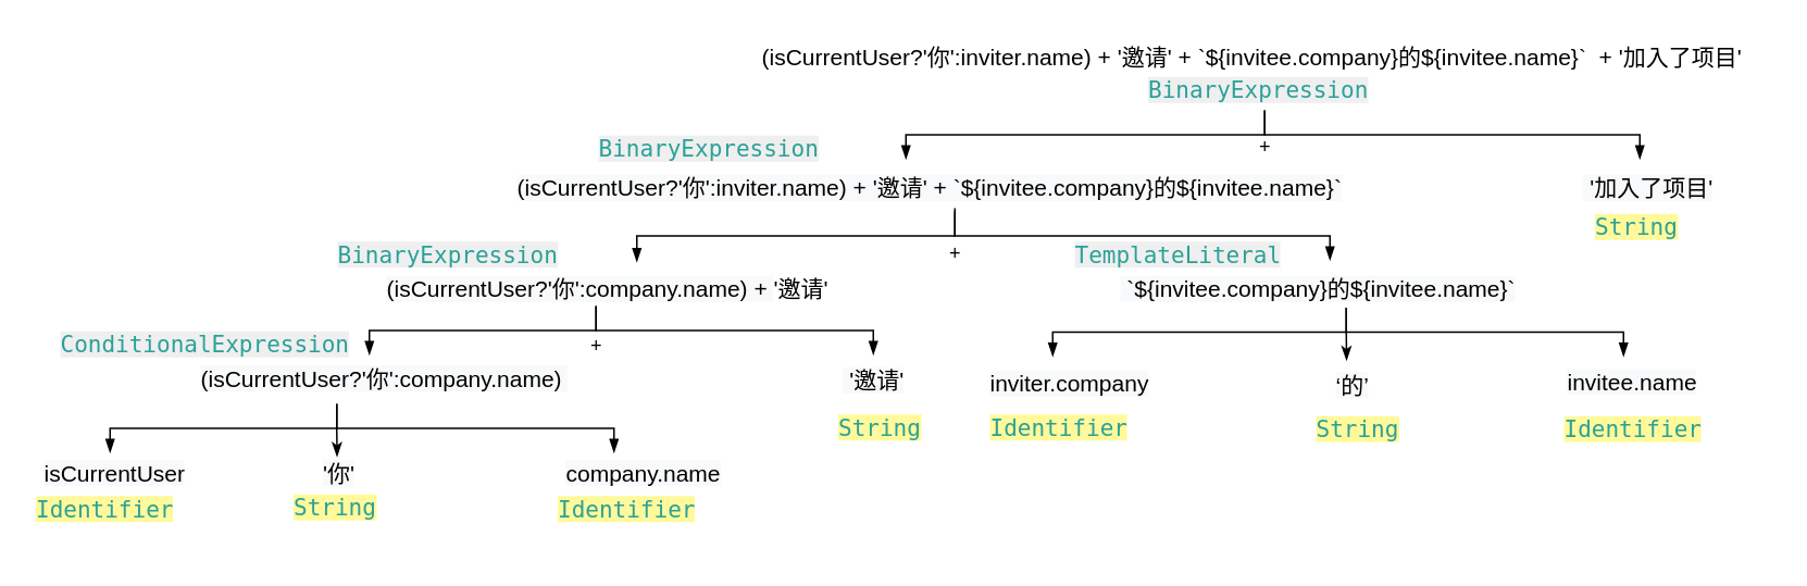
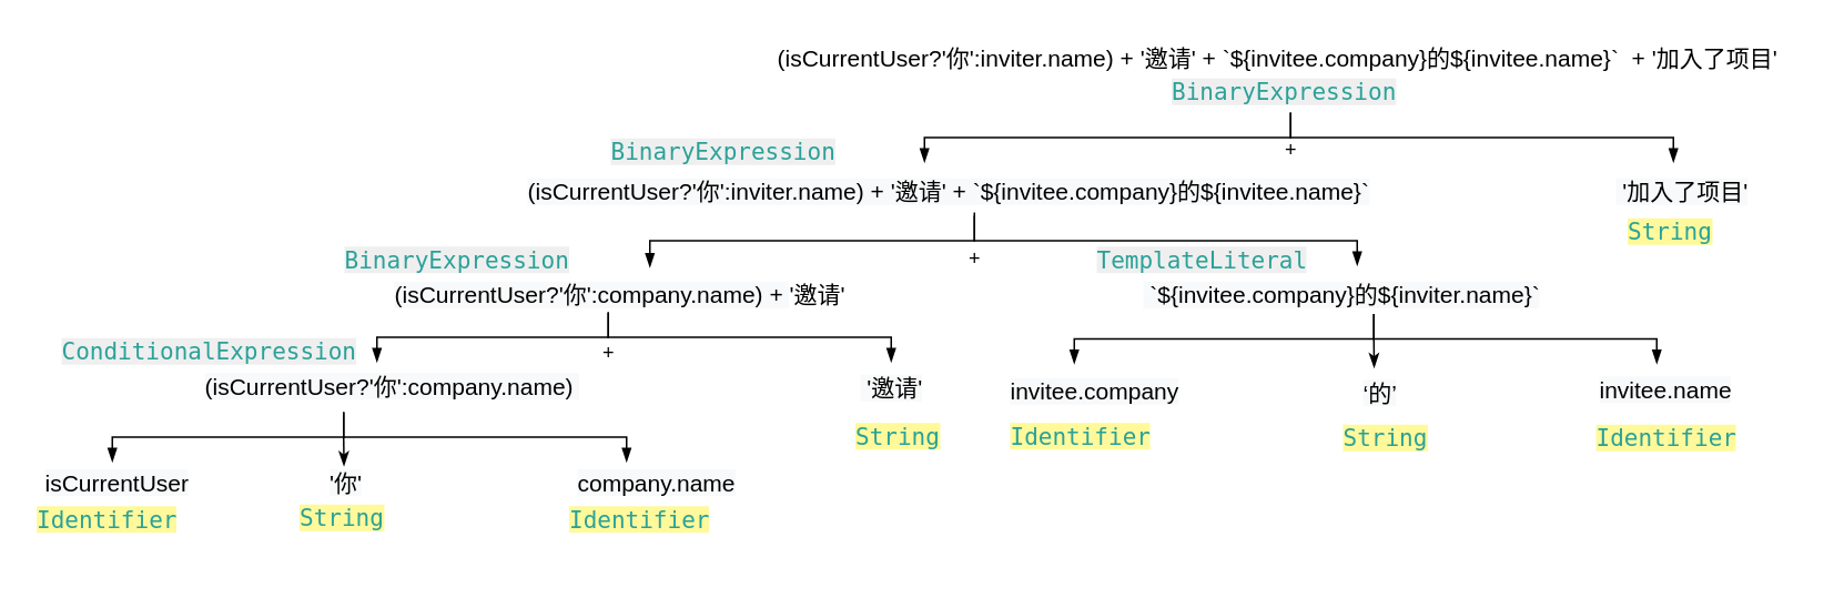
- <mxCell id="12" value="&lt;meta charset=&quot;utf-8&quot; style=&quot;font-size: 14px;&quot;&gt;&lt;span style=&quot;color: rgb(0, 0, 0); font-family: Helvetica; font-size: 14px; font-style: normal; font-variant-ligatures: normal; font-variant-caps: normal; font-weight: 400; letter-spacing: normal; orphans: 2; text-align: left; text-indent: 0px; text-transform: none; widows: 2; word-spacing: 0px; -webkit-text-stroke-width: 0px; background-color: rgb(248, 249, 250); text-decoration-thickness: initial; text-decoration-style: initial; text-decoration-color: initial; float: none; display: inline !important;&quot;&gt;&lt;span style=&quot;font-size: 14px;&quot;&gt;&amp;nbsp;&lt;/span&gt;`${invitee.company}的${invitee.name}`&lt;/span&gt;" style="text;whiteSpace=wrap;html=1;fontColor=#00CC66;fontSize=14;" vertex="1" parent="1"><mxGeometry x="685" y="162" width="264" height="40" as="geometry" /></mxCell>
+ <mxCell id="12" value="&lt;meta charset=&quot;utf-8&quot; style=&quot;font-size: 14px;&quot;&gt;&lt;span style=&quot;color: rgb(0, 0, 0); font-family: Helvetica; font-size: 14px; font-style: normal; font-variant-ligatures: normal; font-variant-caps: normal; font-weight: 400; letter-spacing: normal; orphans: 2; text-align: left; text-indent: 0px; text-transform: none; widows: 2; word-spacing: 0px; -webkit-text-stroke-width: 0px; background-color: rgb(248, 249, 250); text-decoration-thickness: initial; text-decoration-style: initial; text-decoration-color: initial; float: none; display: inline !important;&quot;&gt;&lt;span style=&quot;font-size: 14px;&quot;&gt;&amp;nbsp;&lt;/span&gt;`${invitee.company}的${inviter.name}`&lt;/span&gt;" style="text;whiteSpace=wrap;html=1;fontColor=#00CC66;fontSize=14;" vertex="1" parent="1"><mxGeometry x="685" y="162" width="264" height="40" as="geometry" /></mxCell>
- <mxCell id="21" value="&lt;meta charset=&quot;utf-8&quot; style=&quot;font-size: 14px;&quot;&gt;&lt;span style=&quot;color: rgb(0, 0, 0); font-family: Helvetica; font-size: 14px; font-style: normal; font-variant-ligatures: normal; font-variant-caps: normal; font-weight: 400; letter-spacing: normal; orphans: 2; text-align: left; text-indent: 0px; text-transform: none; widows: 2; word-spacing: 0px; -webkit-text-stroke-width: 0px; background-color: rgb(248, 249, 250); text-decoration-thickness: initial; text-decoration-style: initial; text-decoration-color: initial; float: none; display: inline !important;&quot;&gt;inviter.company&lt;/span&gt;" style="text;whiteSpace=wrap;html=1;fontColor=#00CC66;fontSize=14;" vertex="1" parent="1"><mxGeometry x="605" y="220" width="120" height="40" as="geometry" /></mxCell>
+ <mxCell id="21" value="&lt;meta charset=&quot;utf-8&quot; style=&quot;font-size: 14px;&quot;&gt;&lt;span style=&quot;color: rgb(0, 0, 0); font-family: Helvetica; font-size: 14px; font-style: normal; font-variant-ligatures: normal; font-variant-caps: normal; font-weight: 400; letter-spacing: normal; orphans: 2; text-align: left; text-indent: 0px; text-transform: none; widows: 2; word-spacing: 0px; -webkit-text-stroke-width: 0px; background-color: rgb(248, 249, 250); text-decoration-thickness: initial; text-decoration-style: initial; text-decoration-color: initial; float: none; display: inline !important;&quot;&gt;invitee.company&lt;/span&gt;" style="text;whiteSpace=wrap;html=1;fontColor=#00CC66;fontSize=14;" vertex="1" parent="1"><mxGeometry x="605" y="220" width="120" height="40" as="geometry" /></mxCell>
